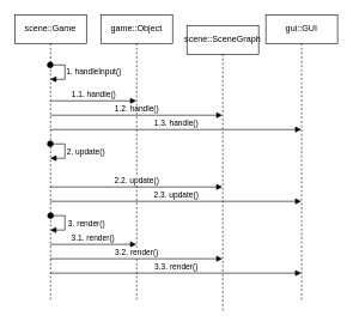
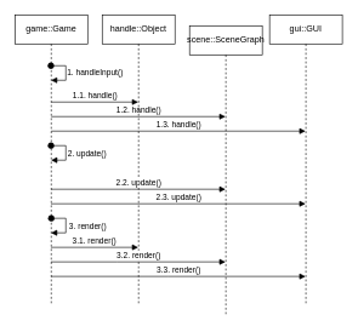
- <mxCell id="2" value="scene::Game" style="shape=umlLifeline;perimeter=lifelinePerimeter;whiteSpace=wrap;html=1;container=1;collapsible=0;recursiveResize=0;outlineConnect=0;" vertex="1" parent="1"><mxGeometry x="20" y="20" width="100" height="400" as="geometry" /></mxCell>
+ <mxCell id="2" value="game::Game" style="shape=umlLifeline;perimeter=lifelinePerimeter;whiteSpace=wrap;html=1;container=1;collapsible=0;recursiveResize=0;outlineConnect=0;" vertex="1" parent="1"><mxGeometry x="20" y="20" width="100" height="400" as="geometry" /></mxCell>
- <mxCell id="7" value="game::Object" style="shape=umlLifeline;perimeter=lifelinePerimeter;whiteSpace=wrap;html=1;container=1;collapsible=0;recursiveResize=0;outlineConnect=0;" vertex="1" parent="1"><mxGeometry x="140" y="20" width="100" height="400" as="geometry" /></mxCell>
+ <mxCell id="7" value="handle::Object" style="shape=umlLifeline;perimeter=lifelinePerimeter;whiteSpace=wrap;html=1;container=1;collapsible=0;recursiveResize=0;outlineConnect=0;" vertex="1" parent="1"><mxGeometry x="140" y="20" width="100" height="400" as="geometry" /></mxCell>
